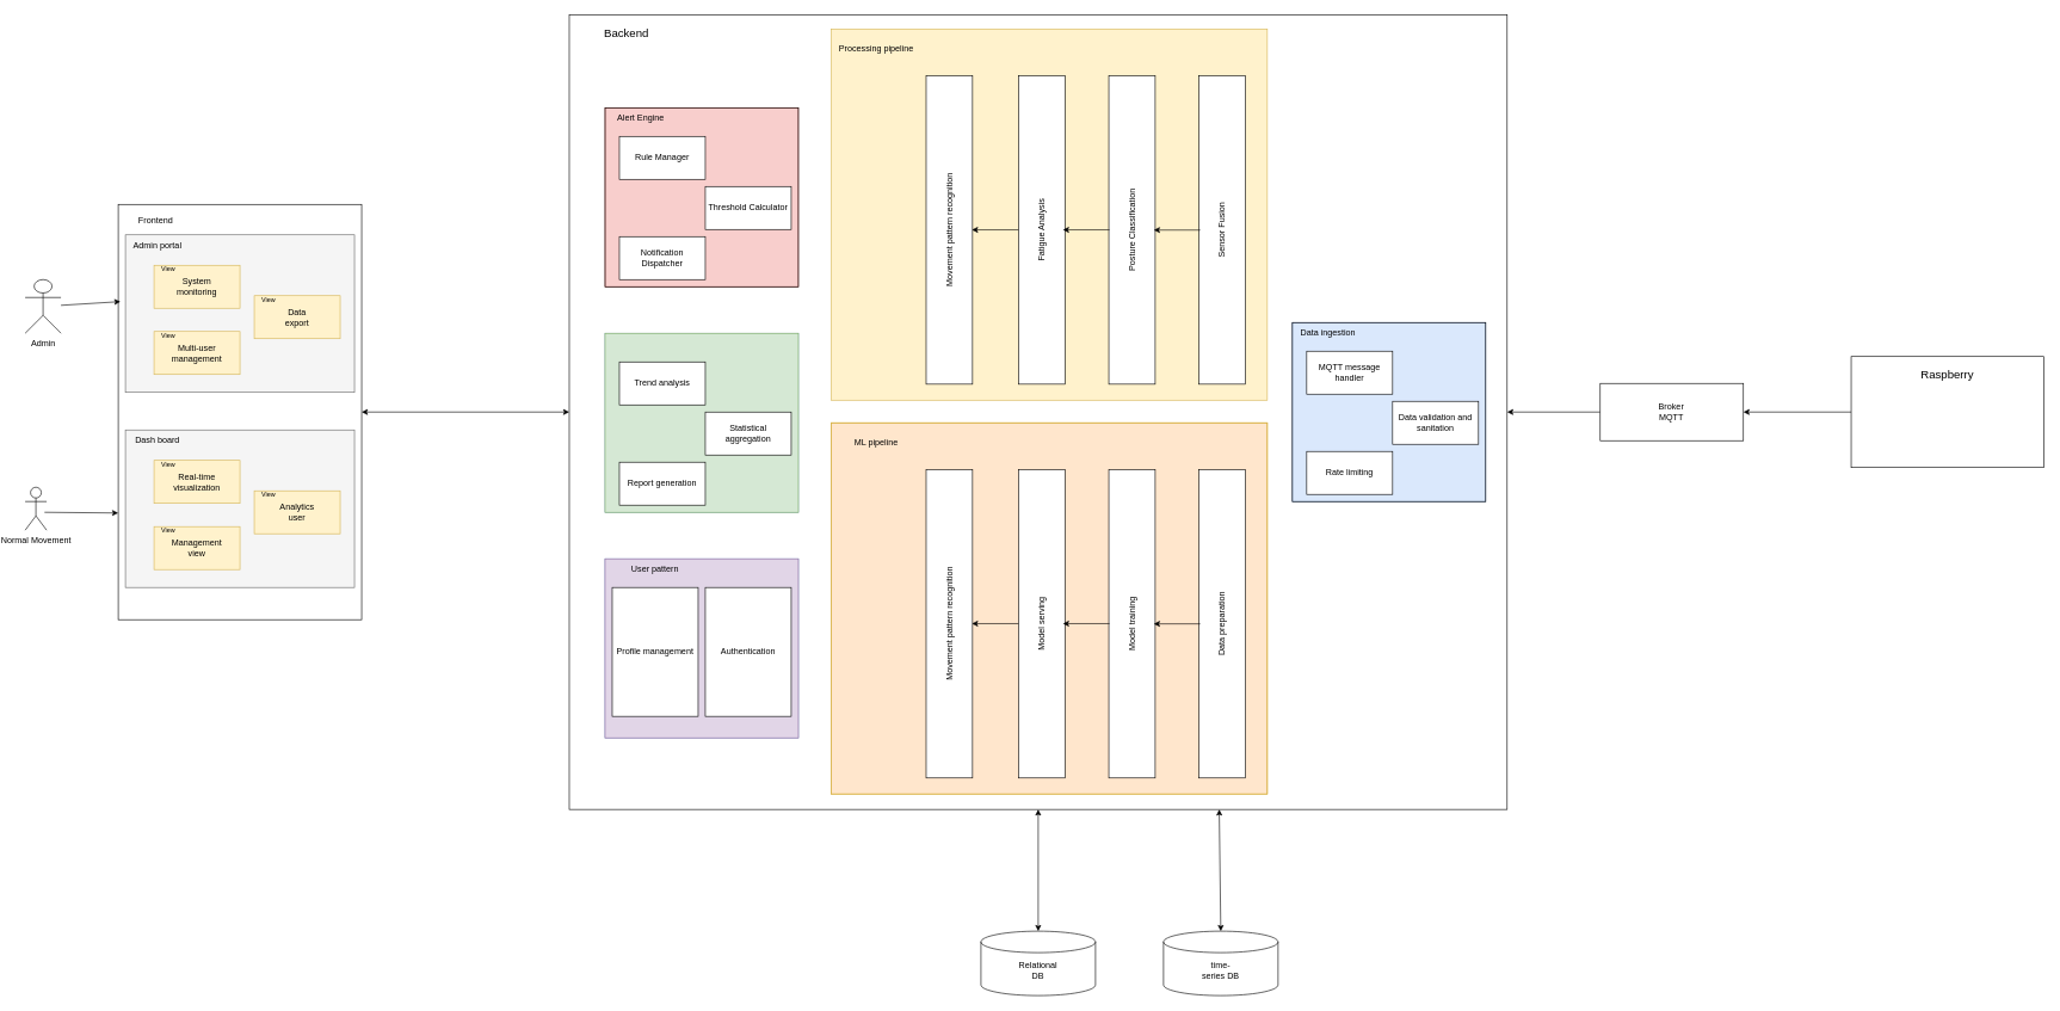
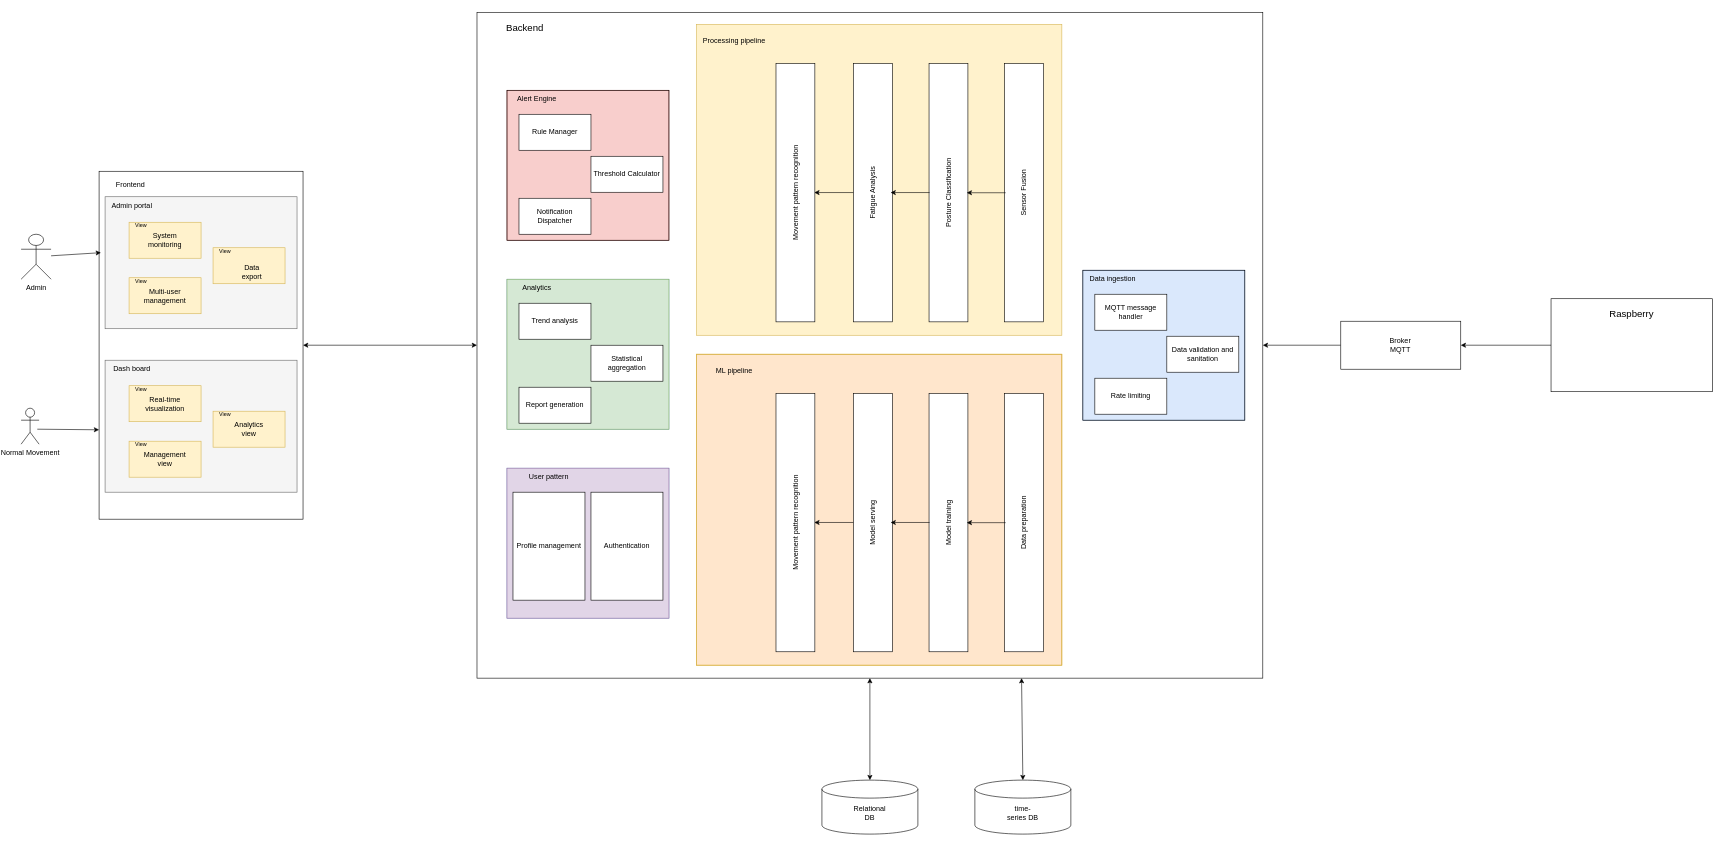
- <mxCell id="115" value="Data export" style="text;html=1;align=center;verticalAlign=middle;whiteSpace=wrap;rounded=0;" parent="107" vertex="1"><mxGeometry x="210" y="100" width="60" height="30" as="geometry" /></mxCell>
+ <mxCell id="115" value="Data export" style="text;html=1;align=center;verticalAlign=middle;whiteSpace=wrap;rounded=0;" parent="107" vertex="1"><mxGeometry x="215" y="110" width="60" height="30" as="geometry" /></mxCell>
+ <mxCell id="40" value="Analytics" style="text;html=1;align=center;verticalAlign=middle;whiteSpace=wrap;rounded=0;" parent="38" vertex="1"><mxGeometry width="100" height="30" as="geometry" /></mxCell>
- <mxCell id="102" value="Analytics user" style="text;html=1;align=center;verticalAlign=middle;whiteSpace=wrap;rounded=0;" parent="94" vertex="1"><mxGeometry x="210" y="100" width="60" height="30" as="geometry" /></mxCell>
+ <mxCell id="102" value="Analytics view" style="text;html=1;align=center;verticalAlign=middle;whiteSpace=wrap;rounded=0;" parent="94" vertex="1"><mxGeometry x="210" y="100" width="60" height="30" as="geometry" /></mxCell>
